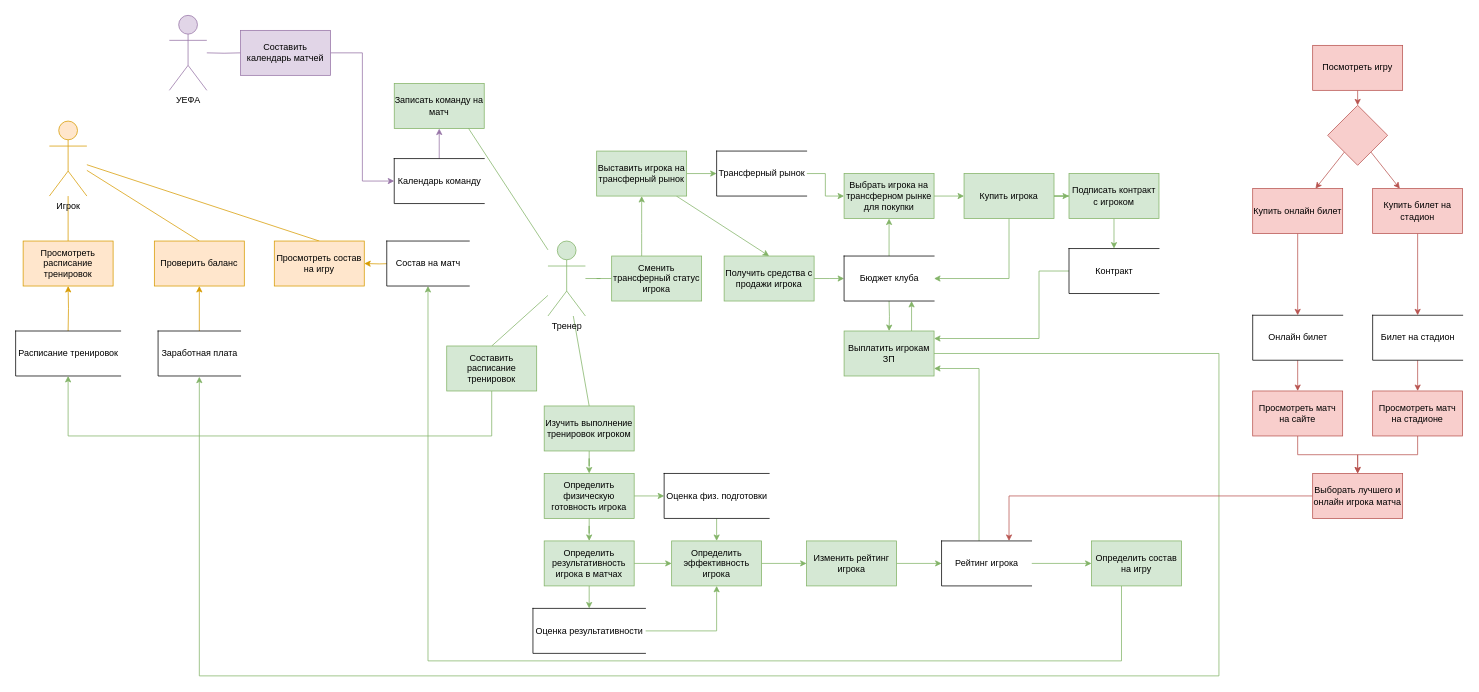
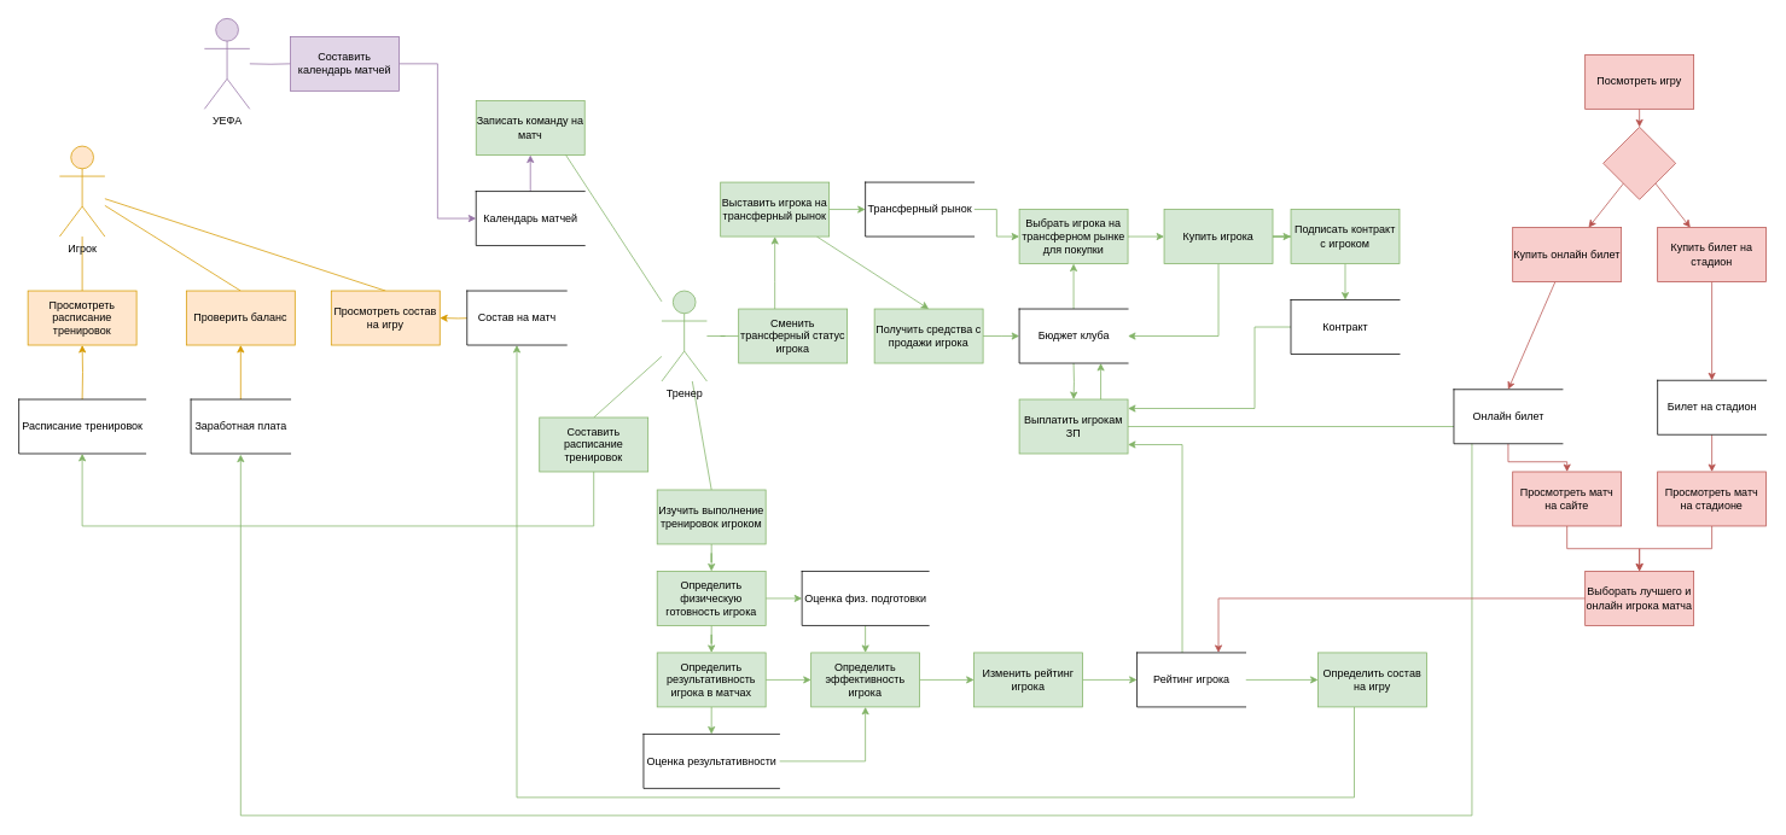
- <mxCell id="53" value="Календарь команду" style="html=1;dashed=0;whitespace=wrap;shape=partialRectangle;right=0;" parent="1" vertex="1"><mxGeometry x="525" y="211" width="120" height="60" as="geometry" /></mxCell>
+ <mxCell id="53" value="Календарь матчей" style="html=1;dashed=0;whitespace=wrap;shape=partialRectangle;right=0;" parent="1" vertex="1"><mxGeometry x="525" y="211" width="120" height="60" as="geometry" /></mxCell>
- <mxCell id="55" value="Онлайн билет" style="html=1;dashed=0;whitespace=wrap;shape=partialRectangle;right=0;" parent="1" vertex="1"><mxGeometry x="1670" y="420" width="120" height="60" as="geometry" /></mxCell>
+ <mxCell id="55" value="Онлайн билет" style="html=1;dashed=0;whitespace=wrap;shape=partialRectangle;right=0;" parent="1" vertex="1"><mxGeometry x="1605" y="430" width="120" height="60" as="geometry" /></mxCell>
